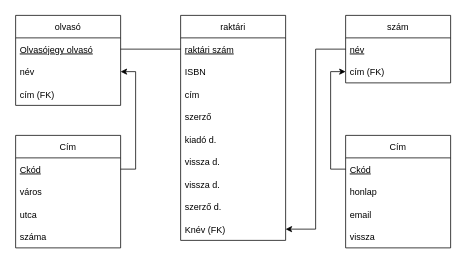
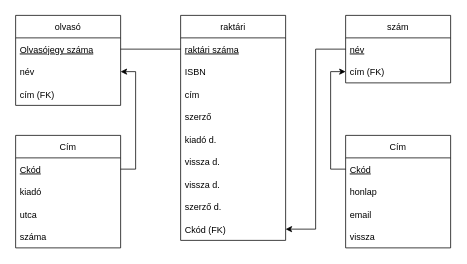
- <mxCell id="3" value="Olvasójegy olvasó" style="text;strokeColor=none;fillColor=none;align=left;verticalAlign=middle;spacingLeft=4;spacingRight=4;overflow=hidden;points=[[0,0.5],[1,0.5]];portConstraint=eastwest;rotatable=0;fontStyle=4" vertex="1" parent="2"><mxGeometry y="30" width="140" height="30" as="geometry" /></mxCell>
+ <mxCell id="3" value="Olvasójegy száma" style="text;strokeColor=none;fillColor=none;align=left;verticalAlign=middle;spacingLeft=4;spacingRight=4;overflow=hidden;points=[[0,0.5],[1,0.5]];portConstraint=eastwest;rotatable=0;fontStyle=4" vertex="1" parent="2"><mxGeometry y="30" width="140" height="30" as="geometry" /></mxCell>
- <mxCell id="14" value="raktári szám" style="text;strokeColor=none;fillColor=none;align=left;verticalAlign=middle;spacingLeft=4;spacingRight=4;overflow=hidden;points=[[0,0.5],[1,0.5]];portConstraint=eastwest;rotatable=0;fontStyle=4" vertex="1" parent="13"><mxGeometry y="30" width="140" height="30" as="geometry" /></mxCell>
+ <mxCell id="14" value="raktári száma" style="text;strokeColor=none;fillColor=none;align=left;verticalAlign=middle;spacingLeft=4;spacingRight=4;overflow=hidden;points=[[0,0.5],[1,0.5]];portConstraint=eastwest;rotatable=0;fontStyle=4" vertex="1" parent="13"><mxGeometry y="30" width="140" height="30" as="geometry" /></mxCell>
- <mxCell id="9" value="város" style="text;strokeColor=none;fillColor=none;align=left;verticalAlign=middle;spacingLeft=4;spacingRight=4;overflow=hidden;points=[[0,0.5],[1,0.5]];portConstraint=eastwest;rotatable=0;" vertex="1" parent="7"><mxGeometry y="60" width="140" height="30" as="geometry" /></mxCell>
+ <mxCell id="9" value="kiadó" style="text;strokeColor=none;fillColor=none;align=left;verticalAlign=middle;spacingLeft=4;spacingRight=4;overflow=hidden;points=[[0,0.5],[1,0.5]];portConstraint=eastwest;rotatable=0;" vertex="1" parent="7"><mxGeometry y="60" width="140" height="30" as="geometry" /></mxCell>
- <mxCell id="22" value="Knév (FK)" style="text;strokeColor=none;fillColor=none;align=left;verticalAlign=middle;spacingLeft=4;spacingRight=4;overflow=hidden;points=[[0,0.5],[1,0.5]];portConstraint=eastwest;rotatable=0;" vertex="1" parent="13"><mxGeometry y="270" width="140" height="30" as="geometry" /></mxCell>
+ <mxCell id="22" value="Ckód (FK)" style="text;strokeColor=none;fillColor=none;align=left;verticalAlign=middle;spacingLeft=4;spacingRight=4;overflow=hidden;points=[[0,0.5],[1,0.5]];portConstraint=eastwest;rotatable=0;" vertex="1" parent="13"><mxGeometry y="270" width="140" height="30" as="geometry" /></mxCell>
